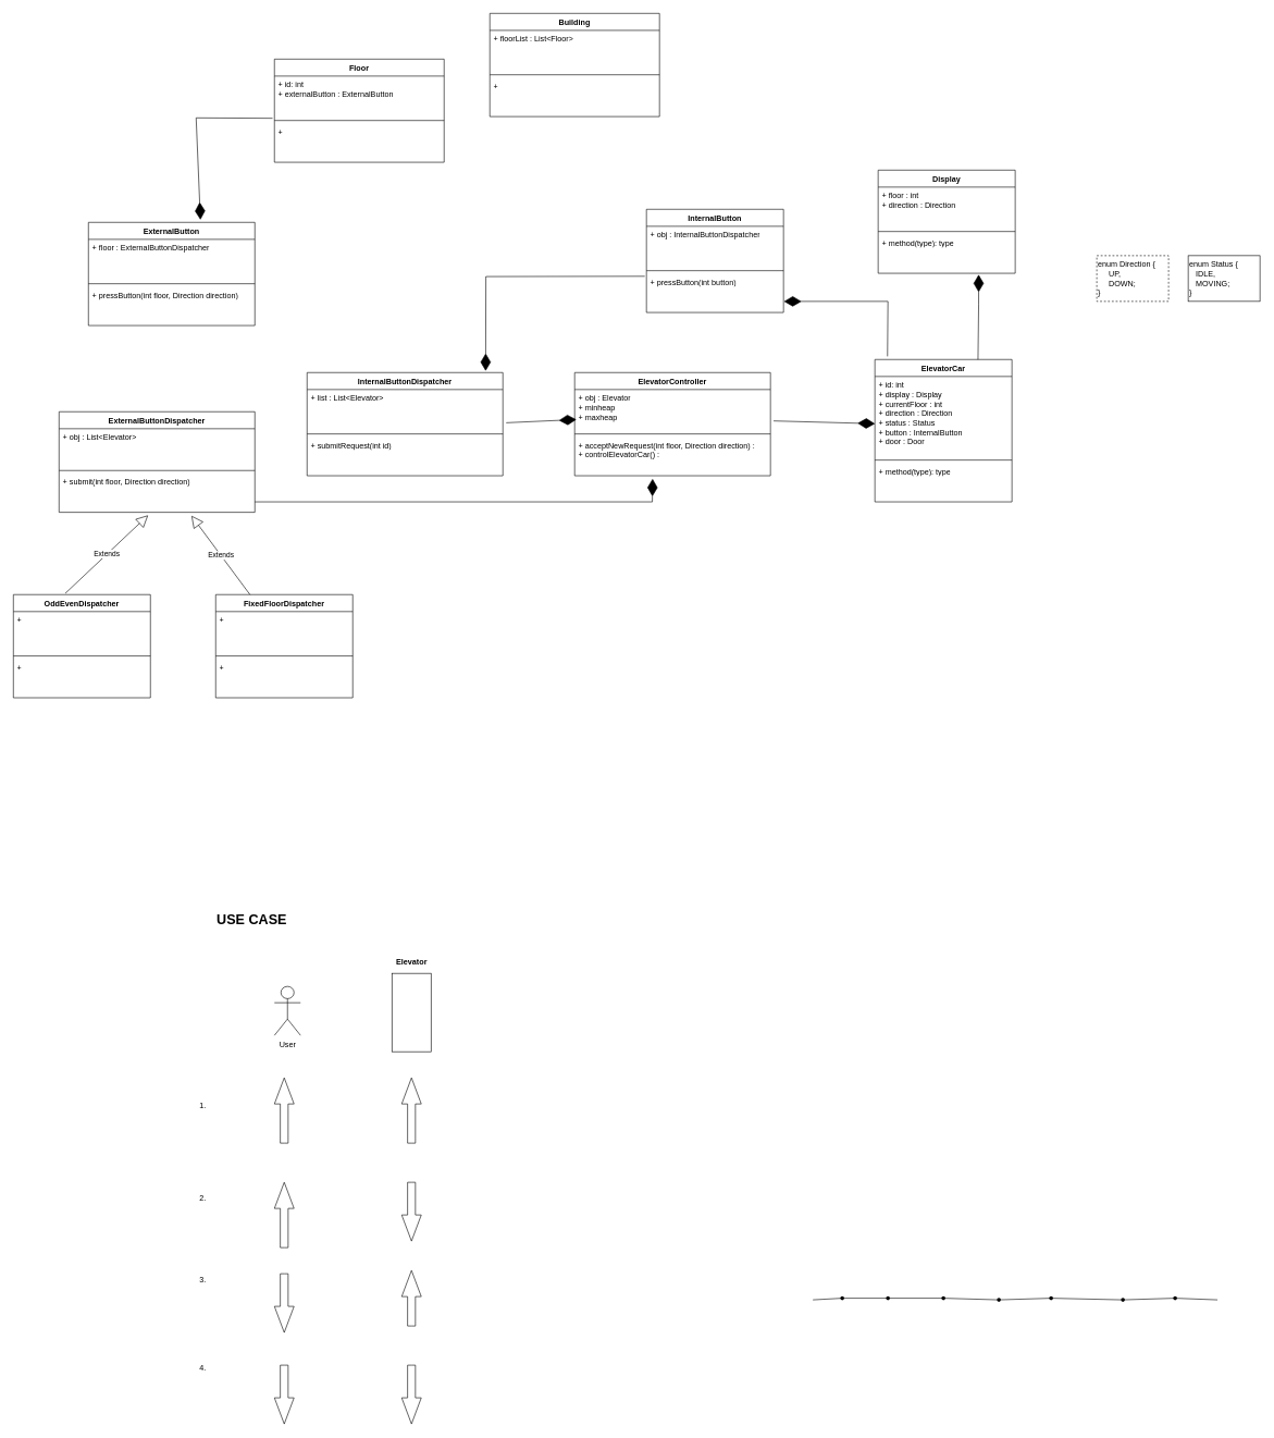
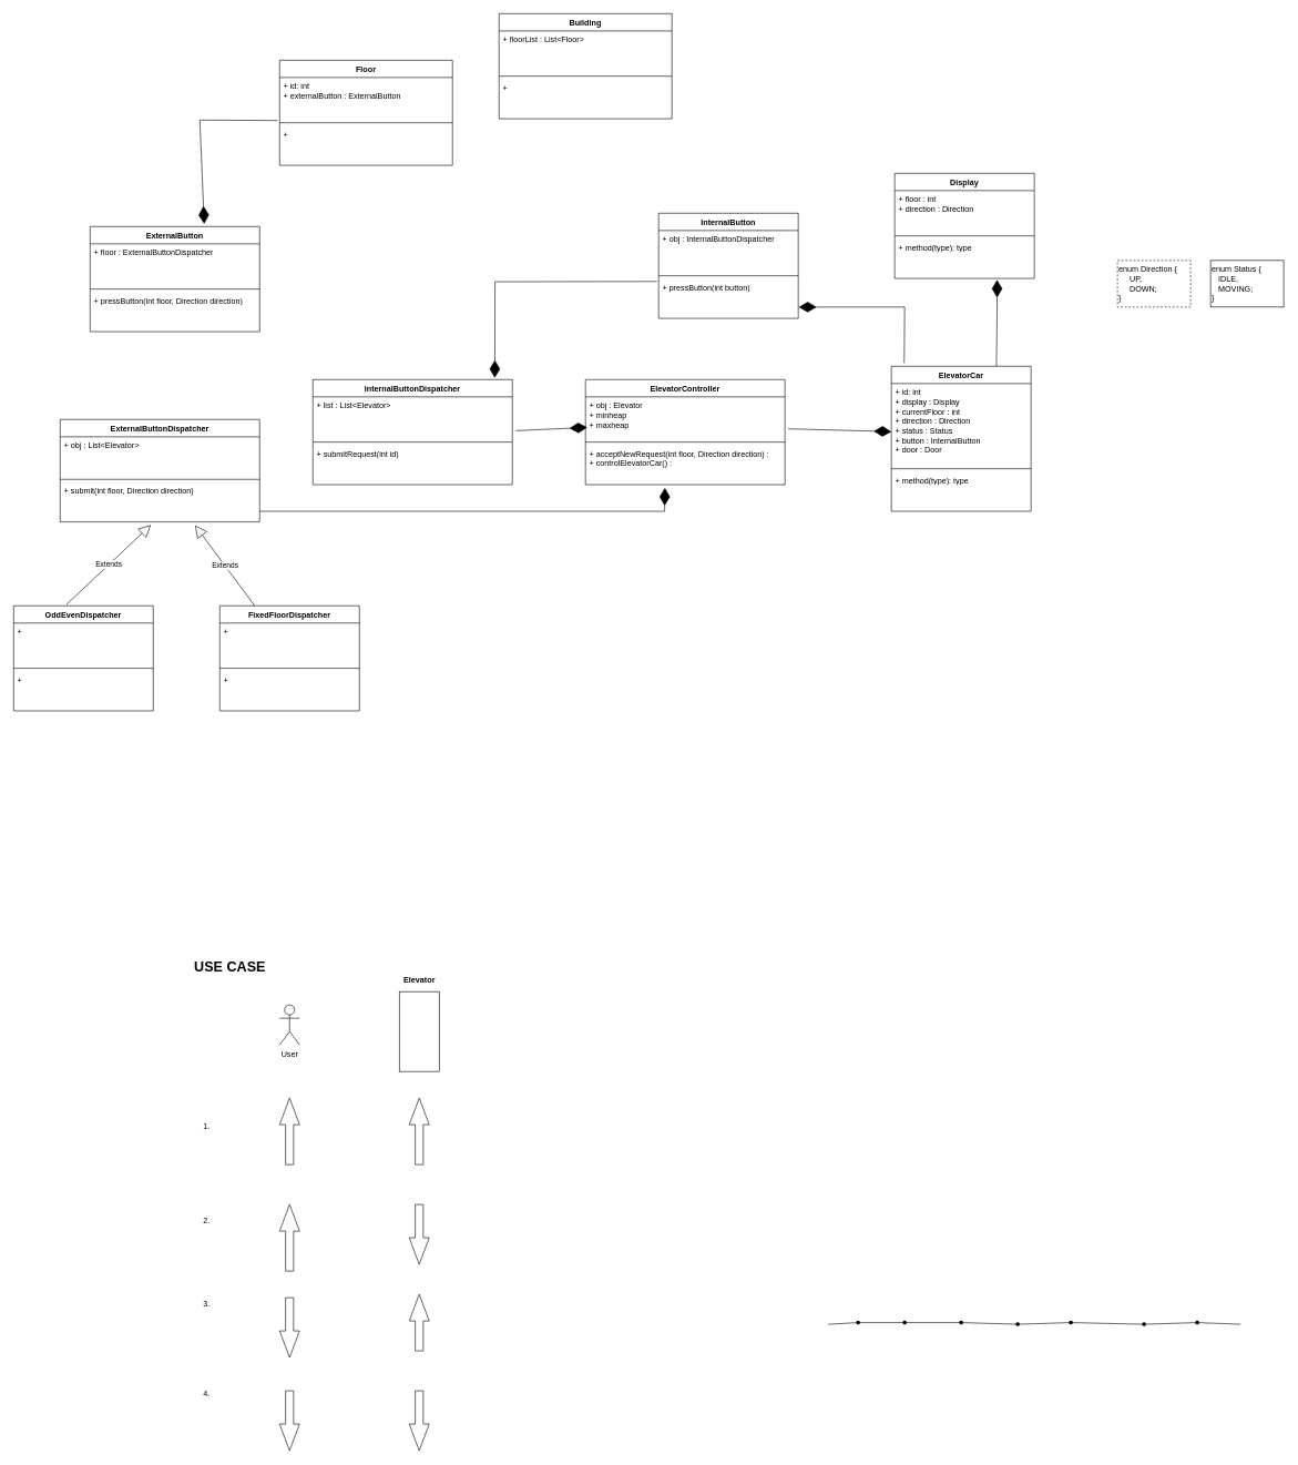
- <mxCell id="72" value="&lt;b style=&quot;font-size: 21px;&quot;&gt;USE CASE&lt;/b&gt;" style="text;html=1;align=center;verticalAlign=middle;resizable=0;points=[];autosize=1;strokeColor=none;fillColor=none;" vertex="1" parent="1"><mxGeometry x="320" y="1388" width="130" height="40" as="geometry" /></mxCell>
+ <mxCell id="72" value="&lt;b style=&quot;font-size: 21px;&quot;&gt;USE CASE&lt;/b&gt;" style="text;html=1;align=center;verticalAlign=middle;resizable=0;points=[];autosize=1;strokeColor=none;fillColor=none;" vertex="1" parent="1"><mxGeometry x="280" y="1433" width="130" height="40" as="geometry" /></mxCell>
- <mxCell id="57" value="User" style="shape=umlActor;verticalLabelPosition=bottom;verticalAlign=top;html=1;outlineConnect=0;" vertex="1" parent="1"><mxGeometry x="420" y="1510" width="40" height="75" as="geometry" /></mxCell>
+ <mxCell id="57" value="User" style="shape=umlActor;verticalLabelPosition=bottom;verticalAlign=top;html=1;outlineConnect=0;" vertex="1" parent="1"><mxGeometry x="420" y="1510" width="30" height="60" as="geometry" /></mxCell>
